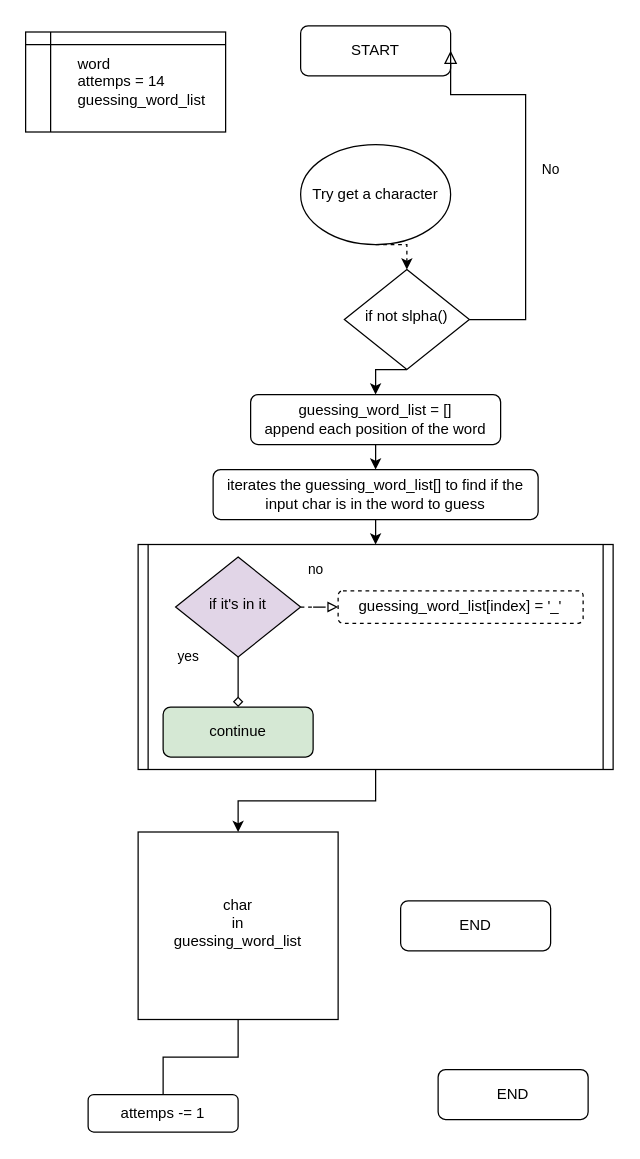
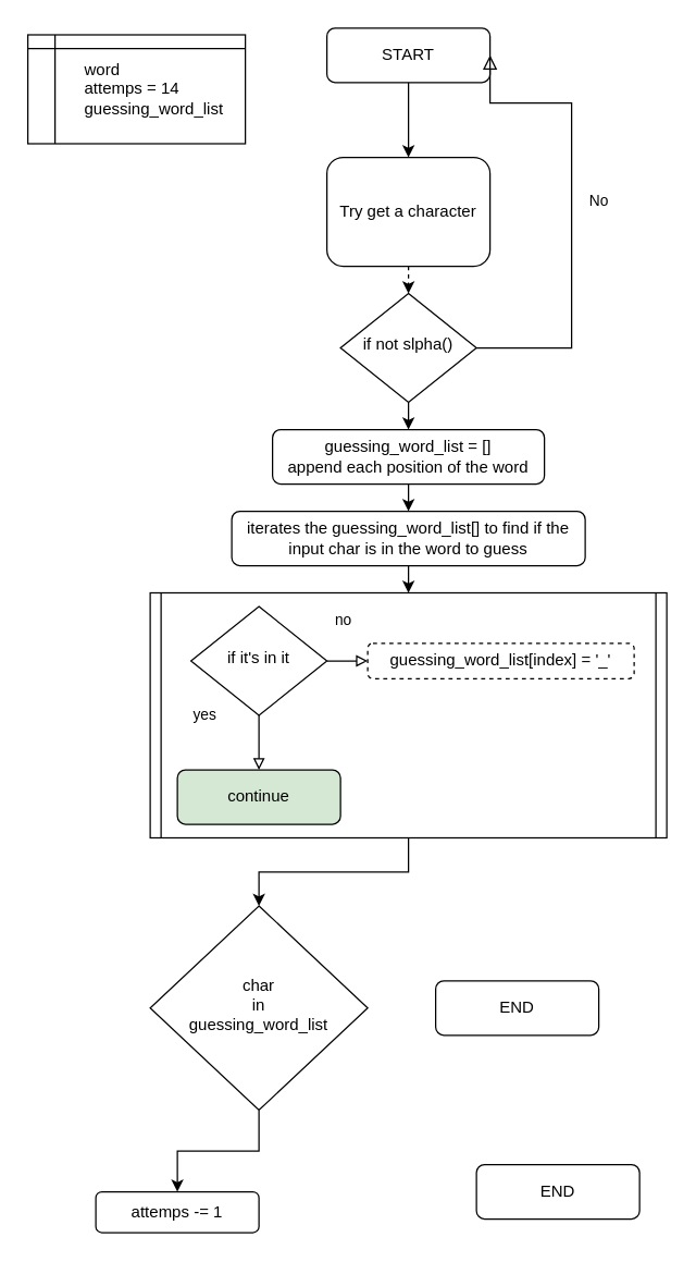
+ <mxCell id="2" style="edgeStyle=orthogonalEdgeStyle;rounded=0;orthogonalLoop=1;jettySize=auto;html=1;exitX=0.5;exitY=1;exitDx=0;exitDy=0;entryX=0.5;entryY=0;entryDx=0;entryDy=0;" parent="1" source="3" target="9" edge="1"><mxGeometry relative="1" as="geometry" /></mxCell>
- <mxCell id="9" value="Try get a character" style="ellipse;whiteSpace=wrap;html=1;fontSize=12;glass=0;strokeWidth=1;shadow=0;" parent="1" vertex="1"><mxGeometry x="240" y="115" width="120" height="80" as="geometry" /></mxCell>
+ <mxCell id="9" value="Try get a character" style="rounded=1;whiteSpace=wrap;html=1;fontSize=12;glass=0;strokeWidth=1;shadow=0;" parent="1" vertex="1"><mxGeometry x="240" y="115" width="120" height="80" as="geometry" /></mxCell>
- <mxCell id="6" value="if not slpha()" style="rhombus;whiteSpace=wrap;html=1;shadow=0;fontFamily=Helvetica;fontSize=12;align=center;strokeWidth=1;spacing=6;spacingTop=-4;" parent="1" vertex="1"><mxGeometry x="275" y="215" width="100" height="80" as="geometry" /></mxCell>
+ <mxCell id="6" value="if not slpha()" style="rhombus;whiteSpace=wrap;html=1;shadow=0;fontFamily=Helvetica;fontSize=12;align=center;strokeWidth=1;spacing=6;spacingTop=-4;" parent="1" vertex="1"><mxGeometry x="250" y="215" width="100" height="80" as="geometry" /></mxCell>
- <mxCell id="20" value="if it's in it" style="rhombus;whiteSpace=wrap;html=1;shadow=0;fontFamily=Helvetica;fontSize=12;align=center;strokeWidth=1;spacing=6;spacingTop=-4;fillColor=#e1d5e7;" parent="14" vertex="1"><mxGeometry x="30" y="10" width="100" height="80" as="geometry" /></mxCell>
+ <mxCell id="20" value="if it's in it" style="rhombus;whiteSpace=wrap;html=1;shadow=0;fontFamily=Helvetica;fontSize=12;align=center;strokeWidth=1;spacing=6;spacingTop=-4;" parent="14" vertex="1"><mxGeometry x="30" y="10" width="100" height="80" as="geometry" /></mxCell>
- <mxCell id="18" value="no" style="edgeStyle=orthogonalEdgeStyle;rounded=0;orthogonalLoop=1;jettySize=auto;html=1;labelBackgroundColor=default;endArrow=block;endFill=0;dashed=1;" parent="14" source="20" target="17" edge="1"><mxGeometry x="0.286" y="30" relative="1" as="geometry"><mxPoint as="offset" /></mxGeometry></mxCell>
+ <mxCell id="18" value="no" style="edgeStyle=orthogonalEdgeStyle;rounded=0;orthogonalLoop=1;jettySize=auto;html=1;labelBackgroundColor=default;endArrow=block;endFill=0;" parent="14" source="20" target="17" edge="1"><mxGeometry x="0.286" y="30" relative="1" as="geometry"><mxPoint as="offset" /></mxGeometry></mxCell>
- <mxCell id="19" value="yes" style="edgeStyle=orthogonalEdgeStyle;rounded=0;orthogonalLoop=1;jettySize=auto;html=1;labelBackgroundColor=default;endArrow=diamond;endFill=0;" parent="14" source="20" target="16" edge="1"><mxGeometry x="-1" y="-40" relative="1" as="geometry"><mxPoint as="offset" /></mxGeometry></mxCell>
+ <mxCell id="19" value="yes" style="edgeStyle=orthogonalEdgeStyle;rounded=0;orthogonalLoop=1;jettySize=auto;html=1;labelBackgroundColor=default;endArrow=block;endFill=0;" parent="14" source="20" target="16" edge="1"><mxGeometry x="-1" y="-40" relative="1" as="geometry"><mxPoint as="offset" /></mxGeometry></mxCell>
- <mxCell id="22" value="char&lt;br&gt;in&lt;br&gt;guessing_word_list" style="whiteSpace=wrap;html=1;shadow=0;fontFamily=Helvetica;fontSize=12;align=center;strokeWidth=1;spacing=6;spacingTop=-4;rounded=0;" parent="1" vertex="1"><mxGeometry x="110" y="665" width="160" height="150" as="geometry" /></mxCell>
+ <mxCell id="22" value="char&lt;br&gt;in&lt;br&gt;guessing_word_list" style="rhombus;whiteSpace=wrap;html=1;shadow=0;fontFamily=Helvetica;fontSize=12;align=center;strokeWidth=1;spacing=6;spacingTop=-4;" parent="1" vertex="1"><mxGeometry x="110" y="665" width="160" height="150" as="geometry" /></mxCell>
- <mxCell id="21" value="" style="edgeStyle=orthogonalEdgeStyle;rounded=0;orthogonalLoop=1;jettySize=auto;html=1;labelBackgroundColor=default;endArrow=none;endFill=1;" parent="1" source="22" target="24" edge="1"><mxGeometry relative="1" as="geometry" /></mxCell>
+ <mxCell id="21" value="" style="edgeStyle=orthogonalEdgeStyle;rounded=0;orthogonalLoop=1;jettySize=auto;html=1;labelBackgroundColor=default;endArrow=classic;endFill=1;" parent="1" source="22" target="24" edge="1"><mxGeometry relative="1" as="geometry" /></mxCell>
